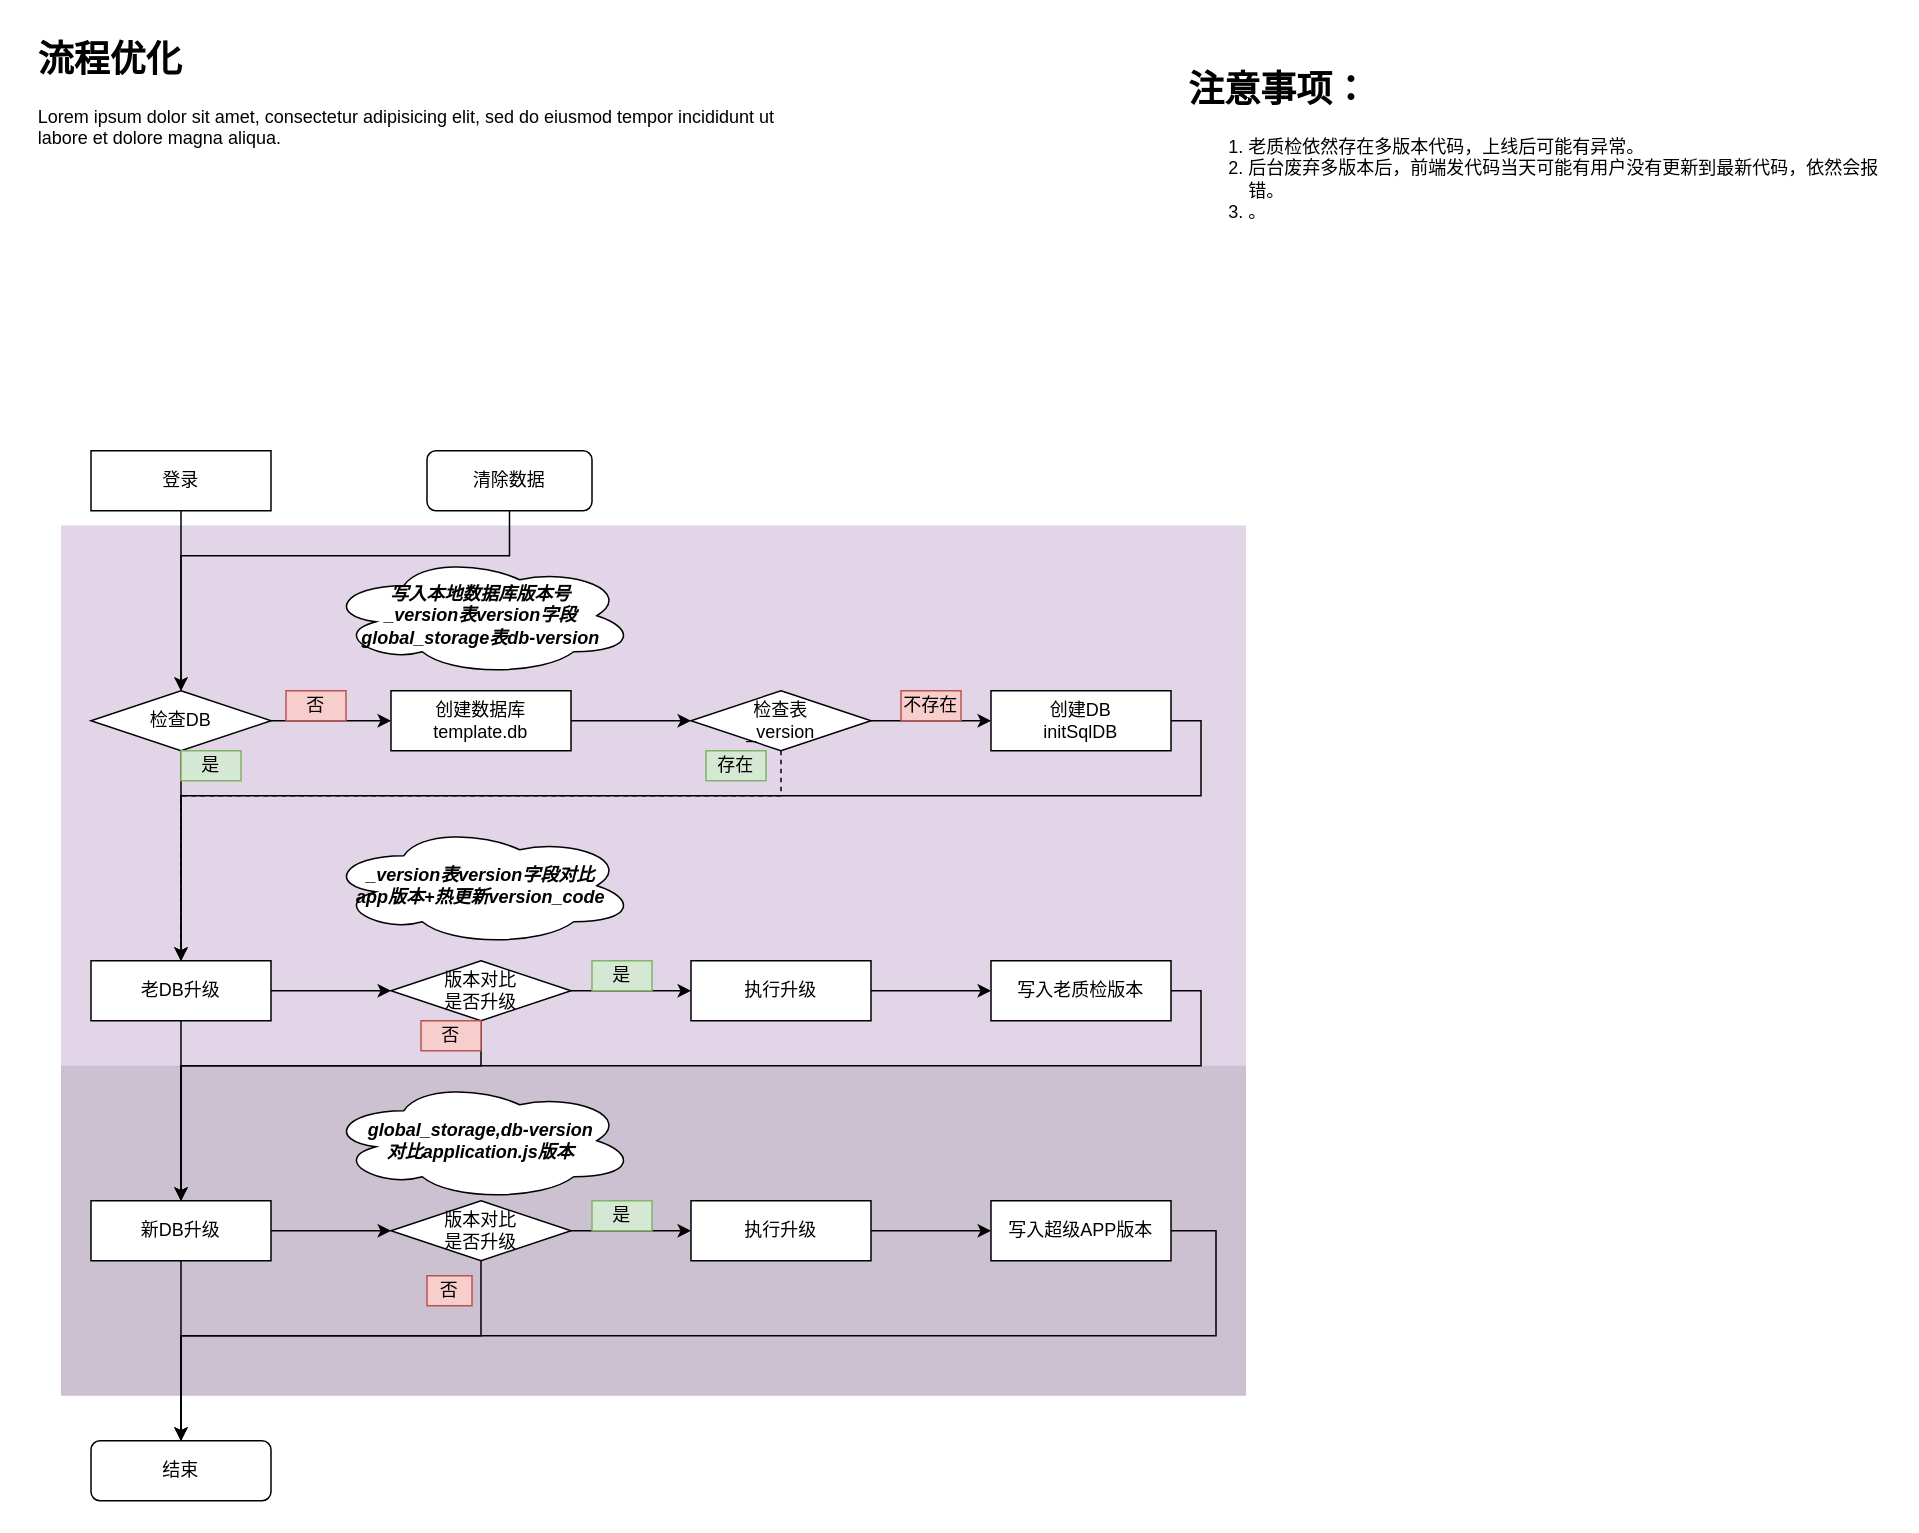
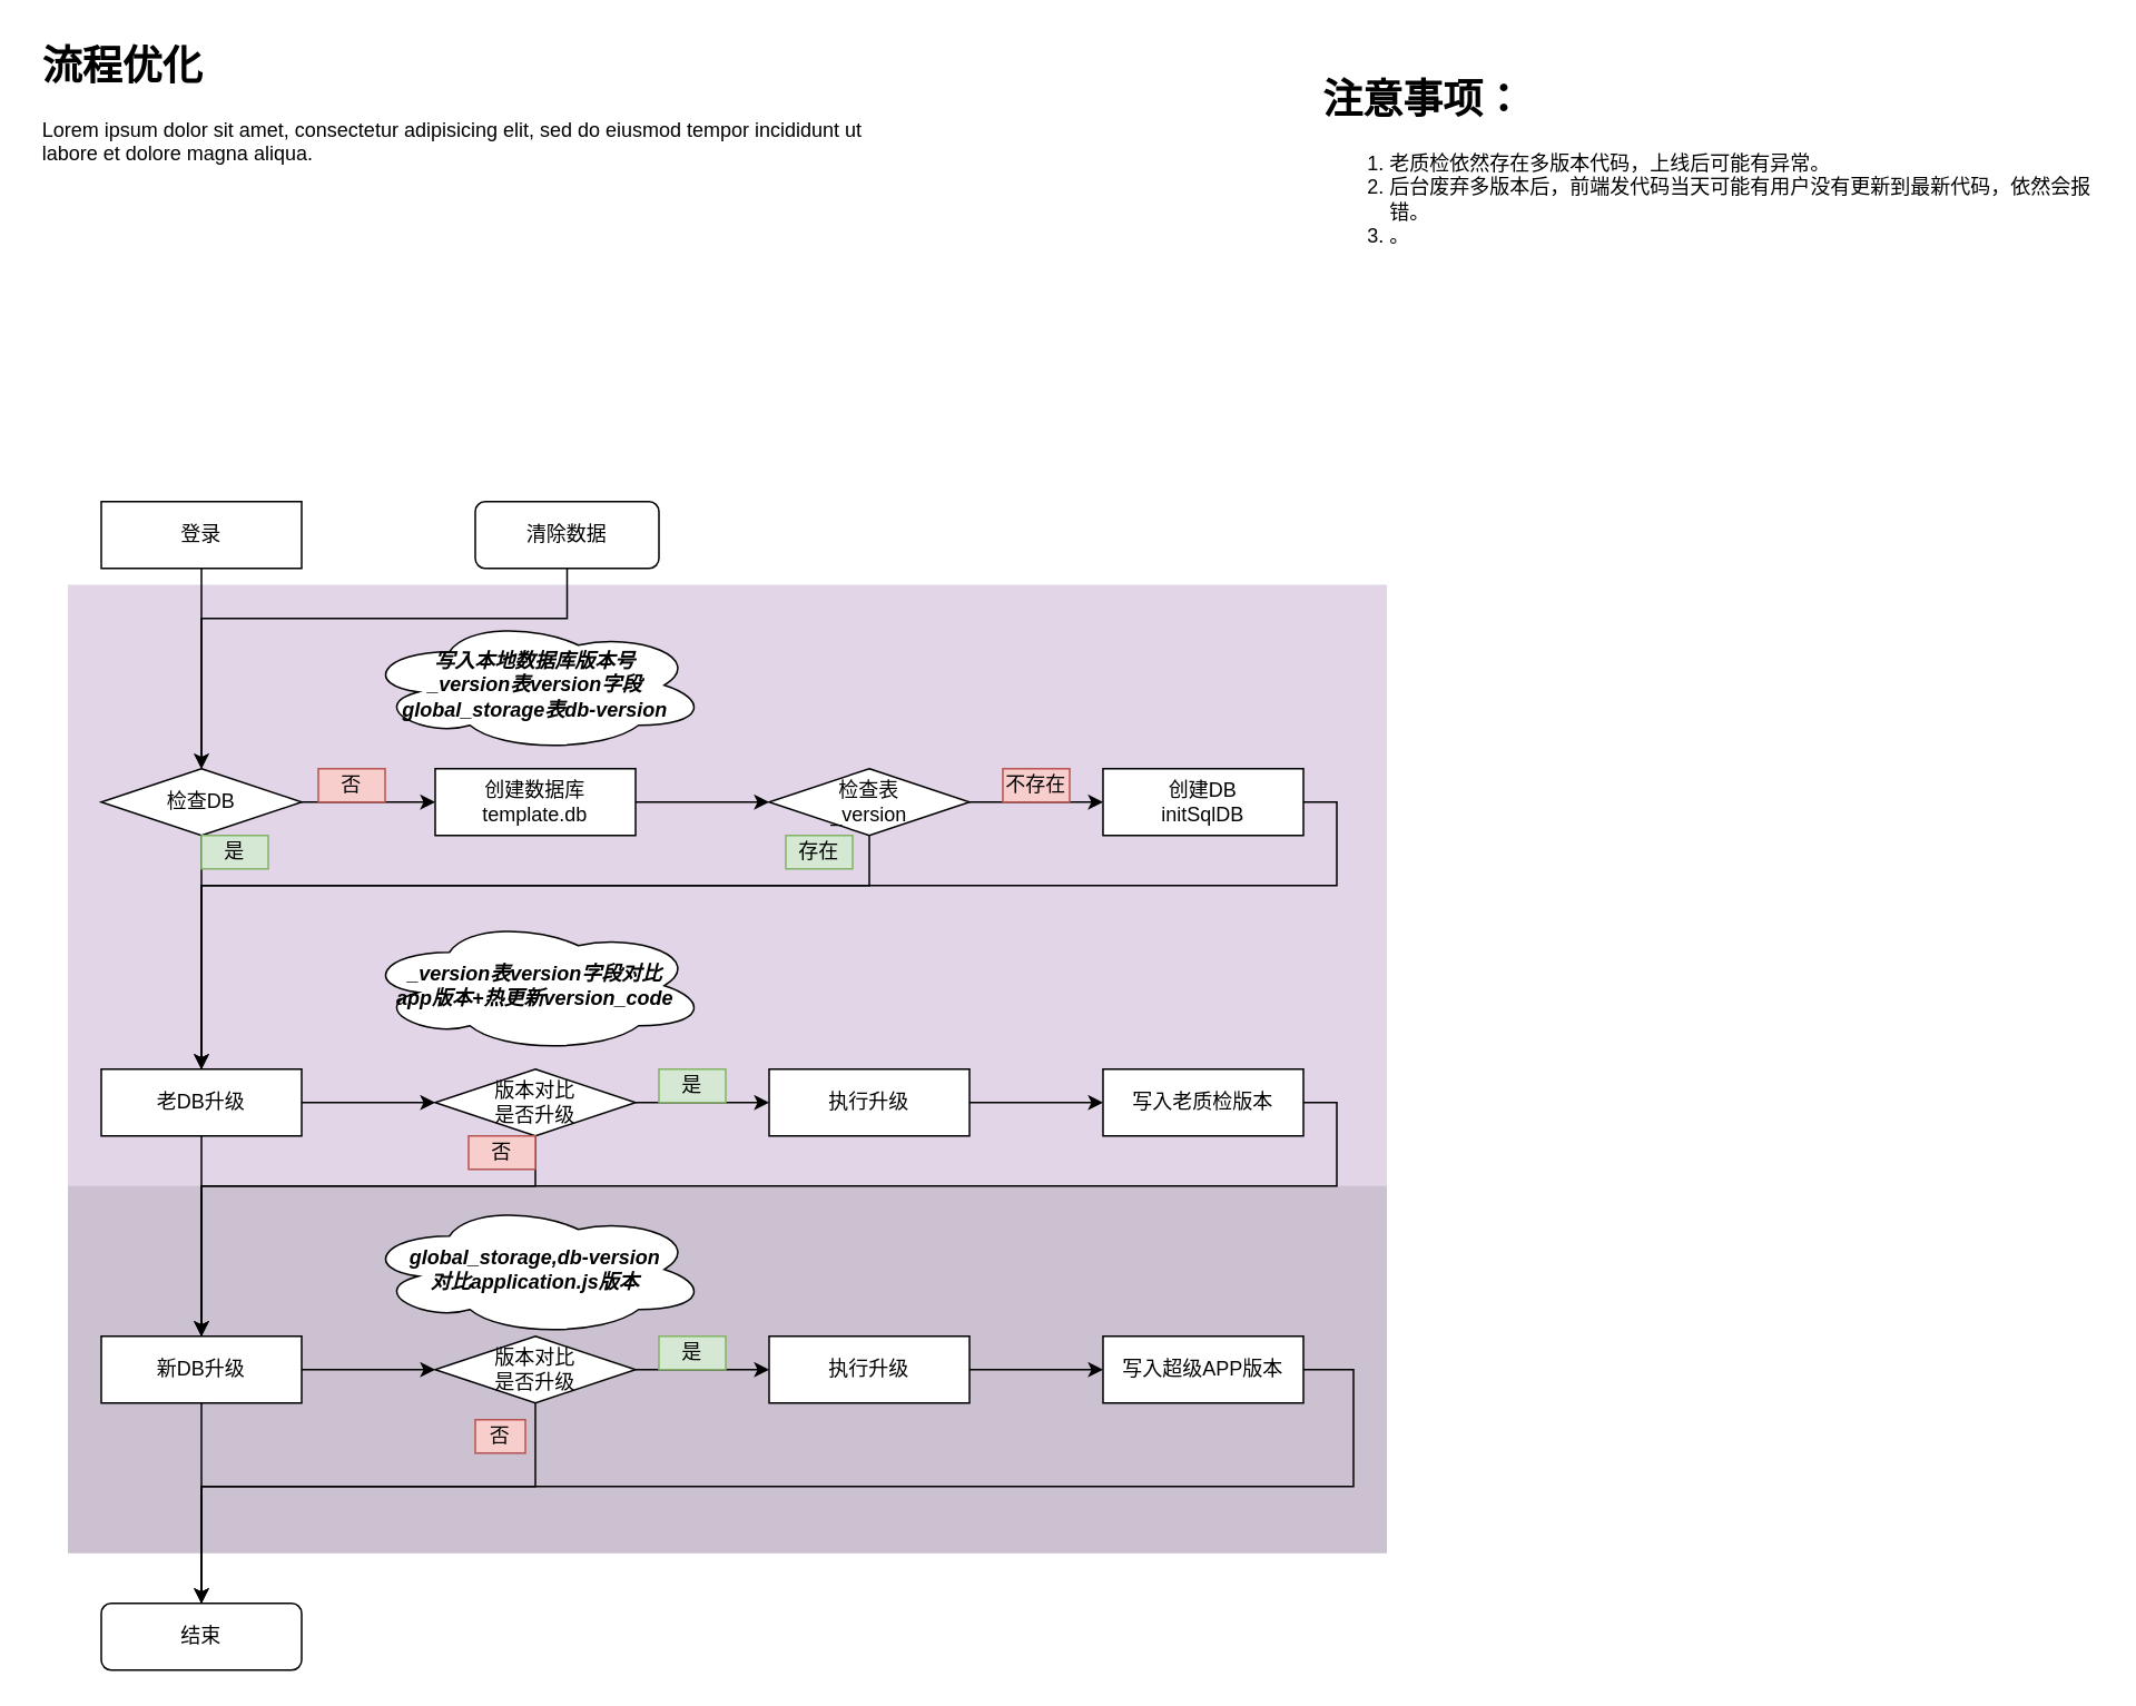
- <mxCell id="19" style="edgeStyle=orthogonalEdgeStyle;rounded=0;orthogonalLoop=1;jettySize=auto;html=1;exitX=0.5;exitY=1;exitDx=0;exitDy=0;entryX=0.5;entryY=0;entryDx=0;entryDy=0;dashed=1;" parent="1" source="20" target="12" edge="1"><mxGeometry x="150" y="110" as="geometry"><mxPoint x="170" y="590" as="targetPoint" /><Array as="points"><mxPoint x="520" y="530" /><mxPoint x="120" y="530" /></Array></mxGeometry></mxCell>
+ <mxCell id="19" style="edgeStyle=orthogonalEdgeStyle;rounded=0;orthogonalLoop=1;jettySize=auto;html=1;exitX=0.5;exitY=1;exitDx=0;exitDy=0;entryX=0.5;entryY=0;entryDx=0;entryDy=0;" parent="1" source="20" target="12" edge="1"><mxGeometry x="150" y="110" as="geometry"><mxPoint x="170" y="590" as="targetPoint" /><Array as="points"><mxPoint x="520" y="530" /><mxPoint x="120" y="530" /></Array></mxGeometry></mxCell>
